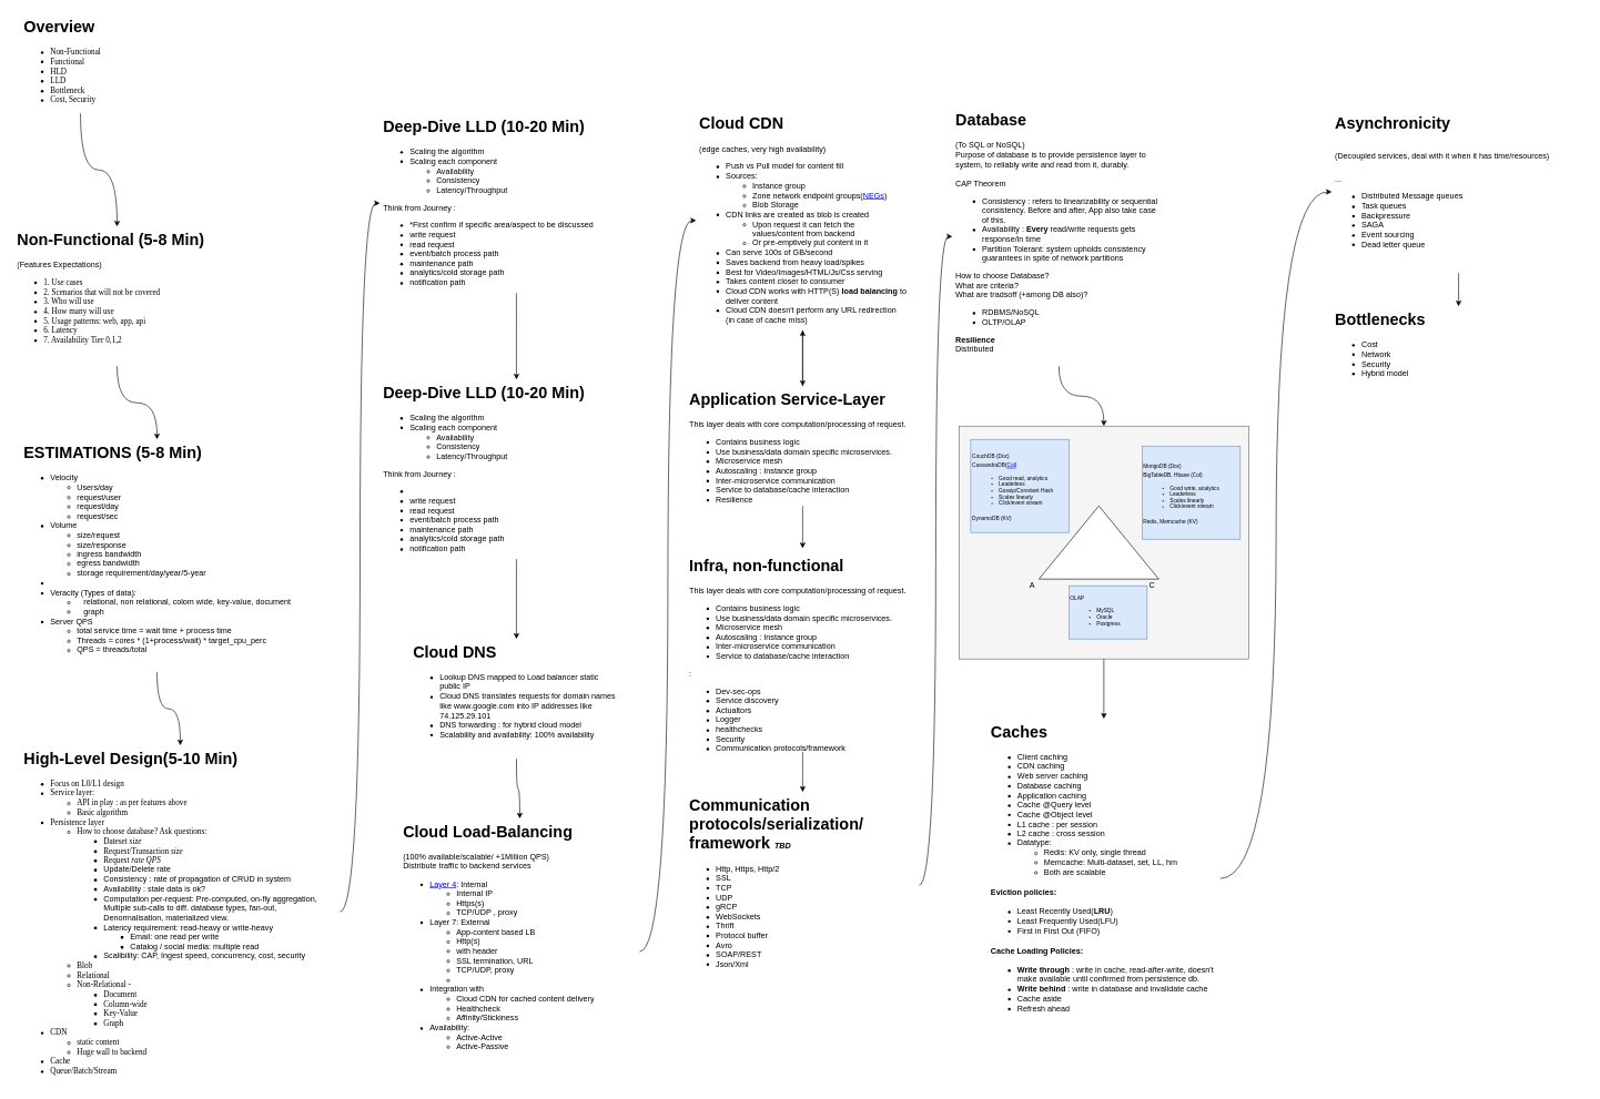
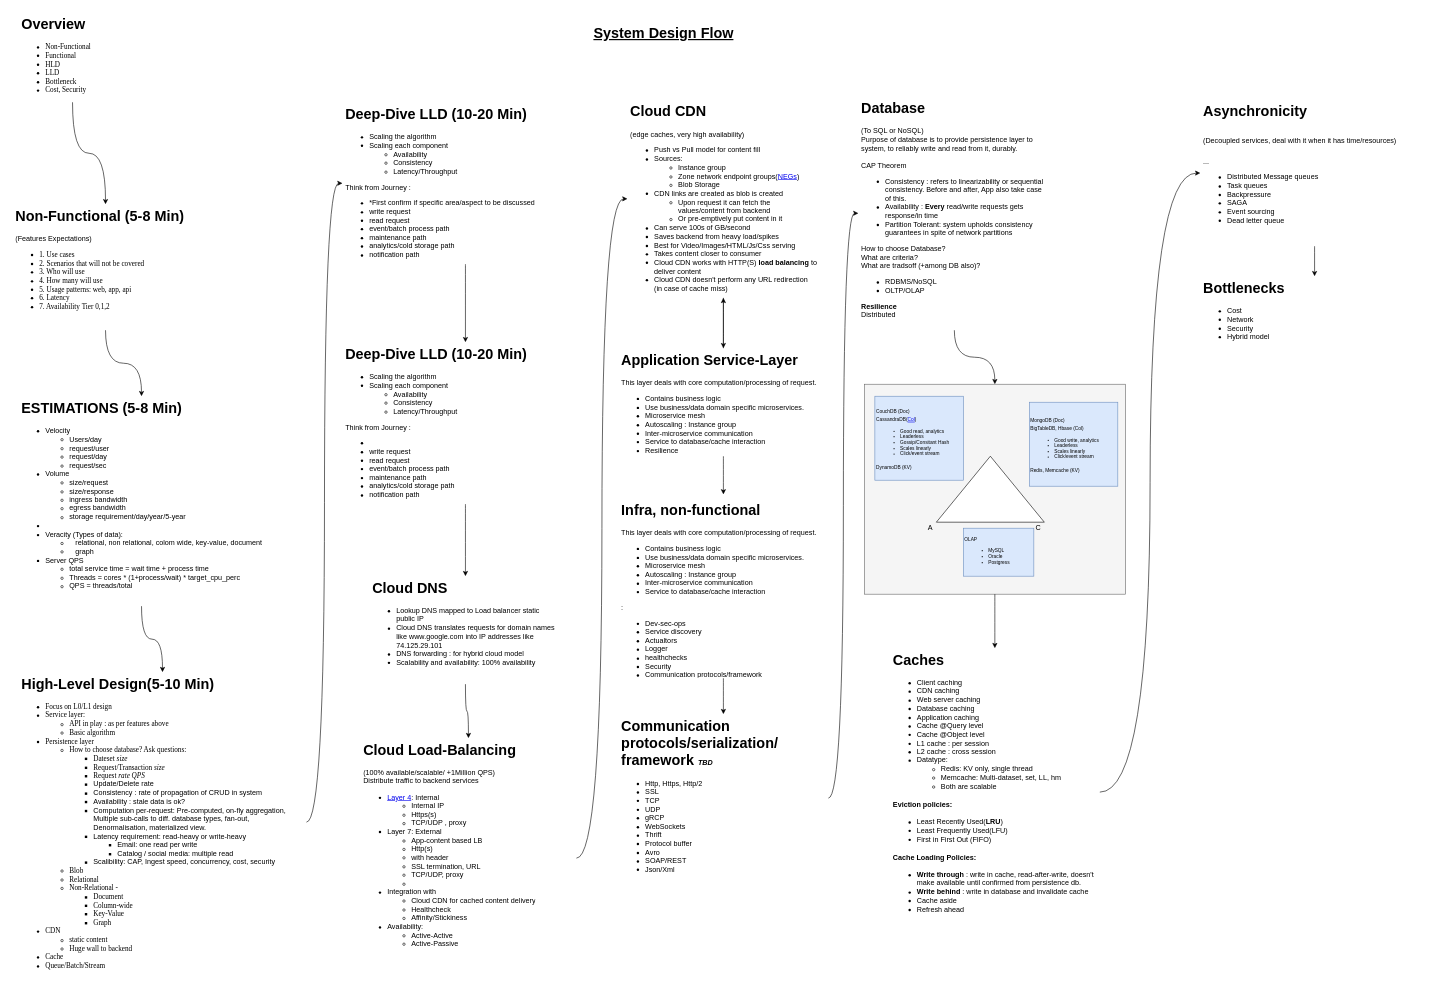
+ <mxCell id="2" value="&lt;h1&gt;&lt;u&gt;System Design Flow&lt;/u&gt;&lt;/h1&gt;" style="text;html=1;align=center;verticalAlign=middle;resizable=0;points=[];autosize=1;" parent="1" vertex="1"><mxGeometry x="980" y="30" width="250" height="50" as="geometry" /></mxCell>
